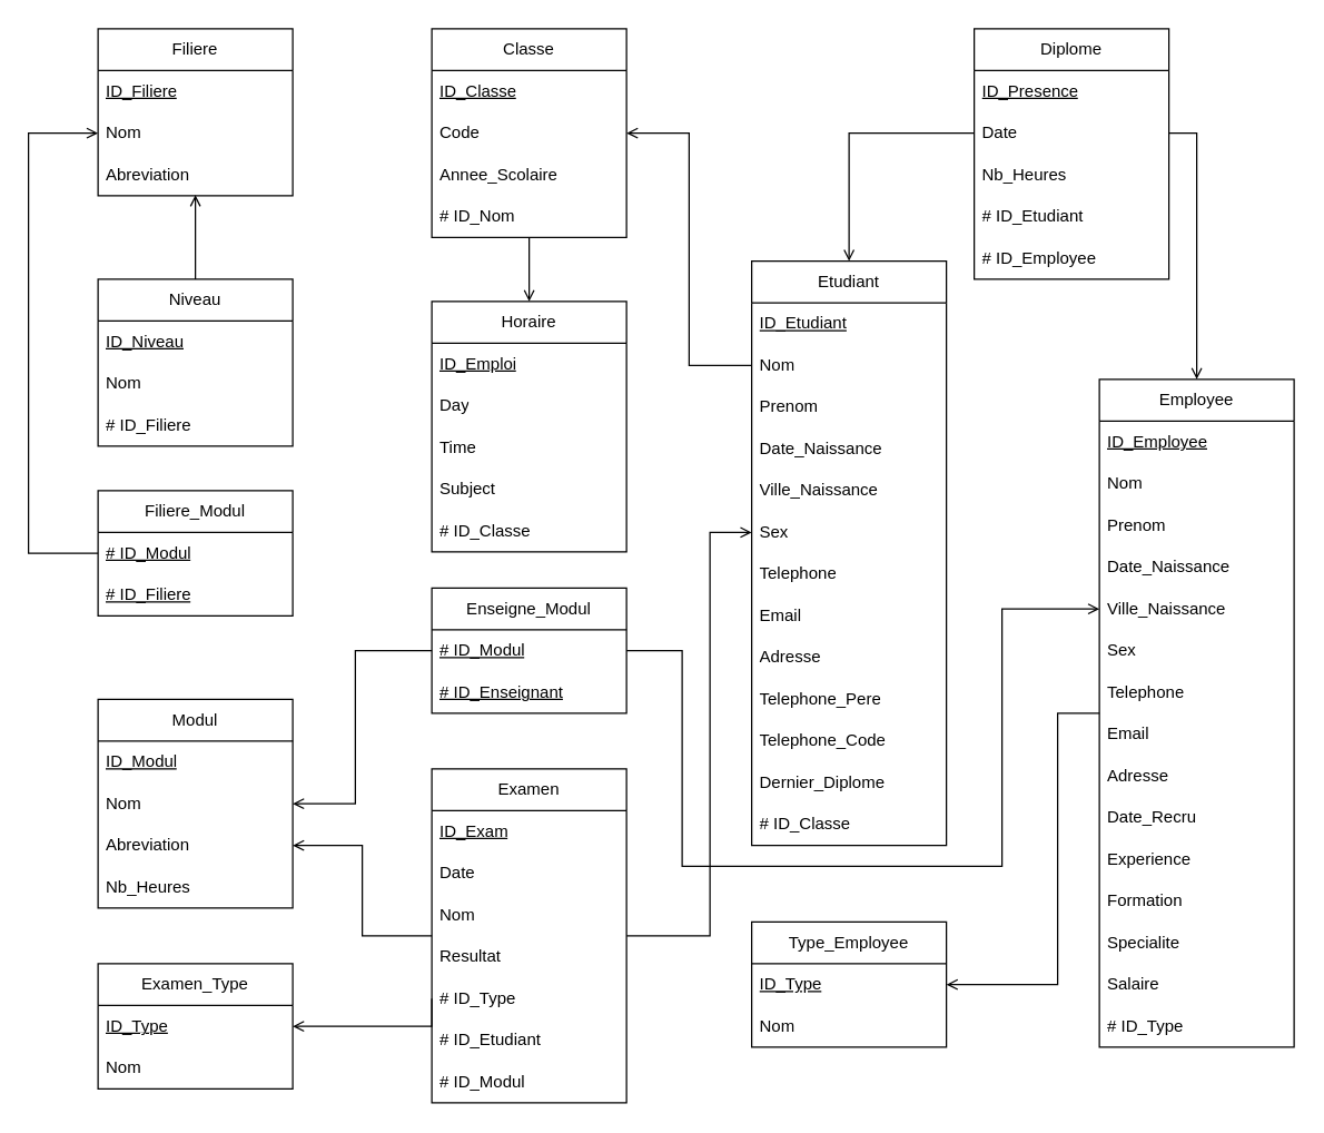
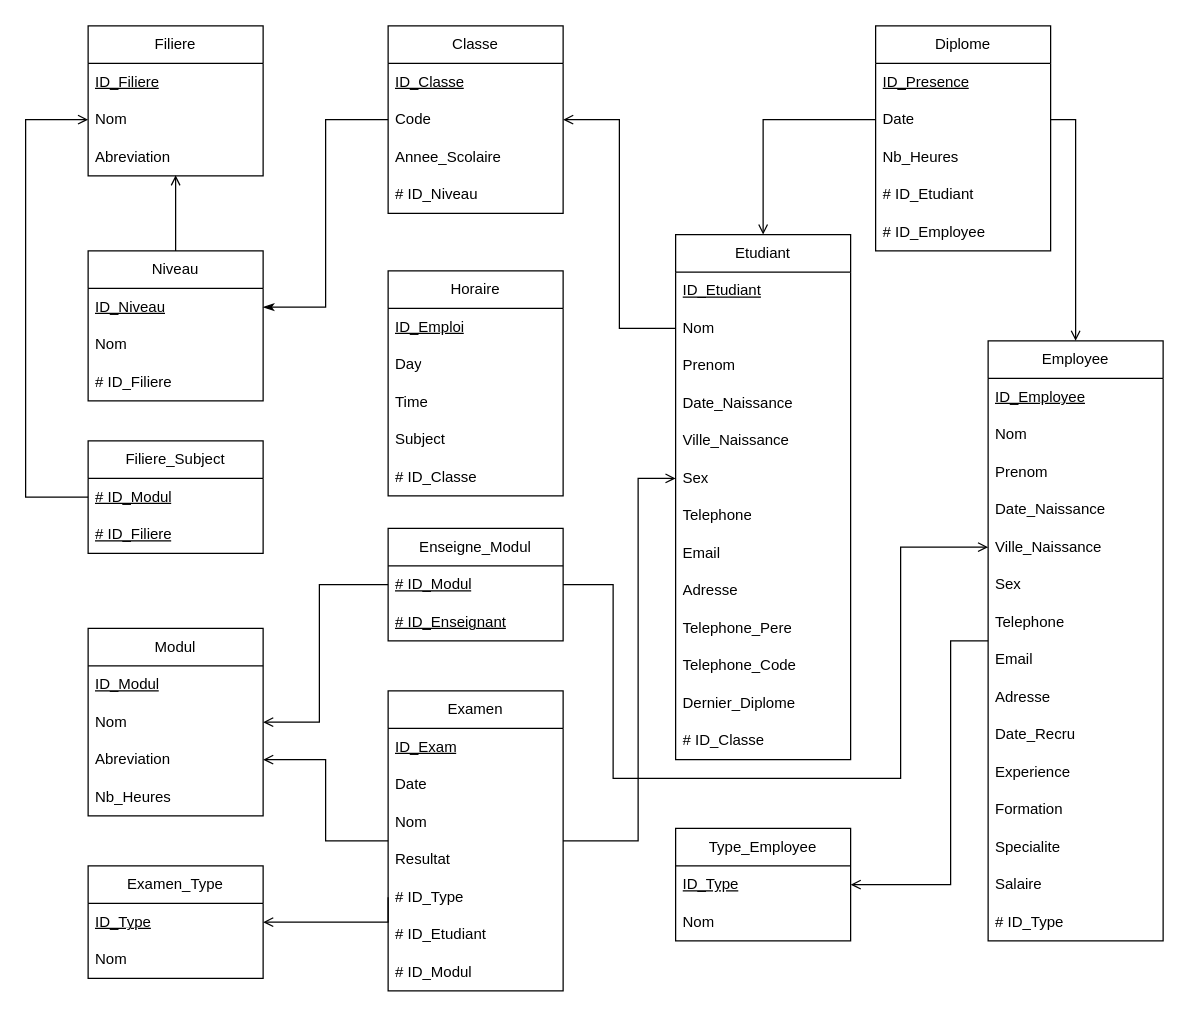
- <mxCell id="64" value="# ID_Nom" style="text;strokeColor=none;fillColor=none;align=left;verticalAlign=middle;spacingLeft=4;spacingRight=4;overflow=hidden;points=[[0,0.5],[1,0.5]];portConstraint=eastwest;rotatable=0;whiteSpace=wrap;html=1;" parent="60" vertex="1"><mxGeometry y="120" width="140" height="30" as="geometry" /></mxCell>
+ <mxCell id="64" value="# ID_Niveau" style="text;strokeColor=none;fillColor=none;align=left;verticalAlign=middle;spacingLeft=4;spacingRight=4;overflow=hidden;points=[[0,0.5],[1,0.5]];portConstraint=eastwest;rotatable=0;whiteSpace=wrap;html=1;" parent="60" vertex="1"><mxGeometry y="120" width="140" height="30" as="geometry" /></mxCell>
+ <mxCell id="59" value="" style="edgeStyle=orthogonalEdgeStyle;rounded=0;orthogonalLoop=1;jettySize=auto;html=1;endArrow=classicThin;endFill=1;entryX=1;entryY=0.5;entryDx=0;entryDy=0;" edge="1" parent="1" source="60" target="50"><mxGeometry relative="1" as="geometry"><Array as="points"><mxPoint x="260" y="95" /><mxPoint x="260" y="245" /></Array></mxGeometry></mxCell>
- <mxCell id="58" value="" style="edgeStyle=orthogonalEdgeStyle;rounded=0;orthogonalLoop=1;jettySize=auto;html=1;fontSize=14;endArrow=open;endFill=0;entryX=0.5;entryY=0;entryDx=0;entryDy=0;" parent="1" source="60" target="65" edge="1"><mxGeometry relative="1" as="geometry" /></mxCell>
- <mxCell id="90" value="Filiere_Modul" style="swimlane;fontStyle=0;childLayout=stackLayout;horizontal=1;startSize=30;horizontalStack=0;resizeParent=1;resizeParentMax=0;resizeLast=0;collapsible=1;marginBottom=0;whiteSpace=wrap;html=1;" parent="1" vertex="1"><mxGeometry x="70" y="352" width="140" height="90" as="geometry"><mxRectangle x="490" y="700" width="130" height="30" as="alternateBounds" /></mxGeometry></mxCell>
+ <mxCell id="90" value="Filiere_Subject" style="swimlane;fontStyle=0;childLayout=stackLayout;horizontal=1;startSize=30;horizontalStack=0;resizeParent=1;resizeParentMax=0;resizeLast=0;collapsible=1;marginBottom=0;whiteSpace=wrap;html=1;" parent="1" vertex="1"><mxGeometry x="70" y="352" width="140" height="90" as="geometry"><mxRectangle x="490" y="700" width="130" height="30" as="alternateBounds" /></mxGeometry></mxCell>
